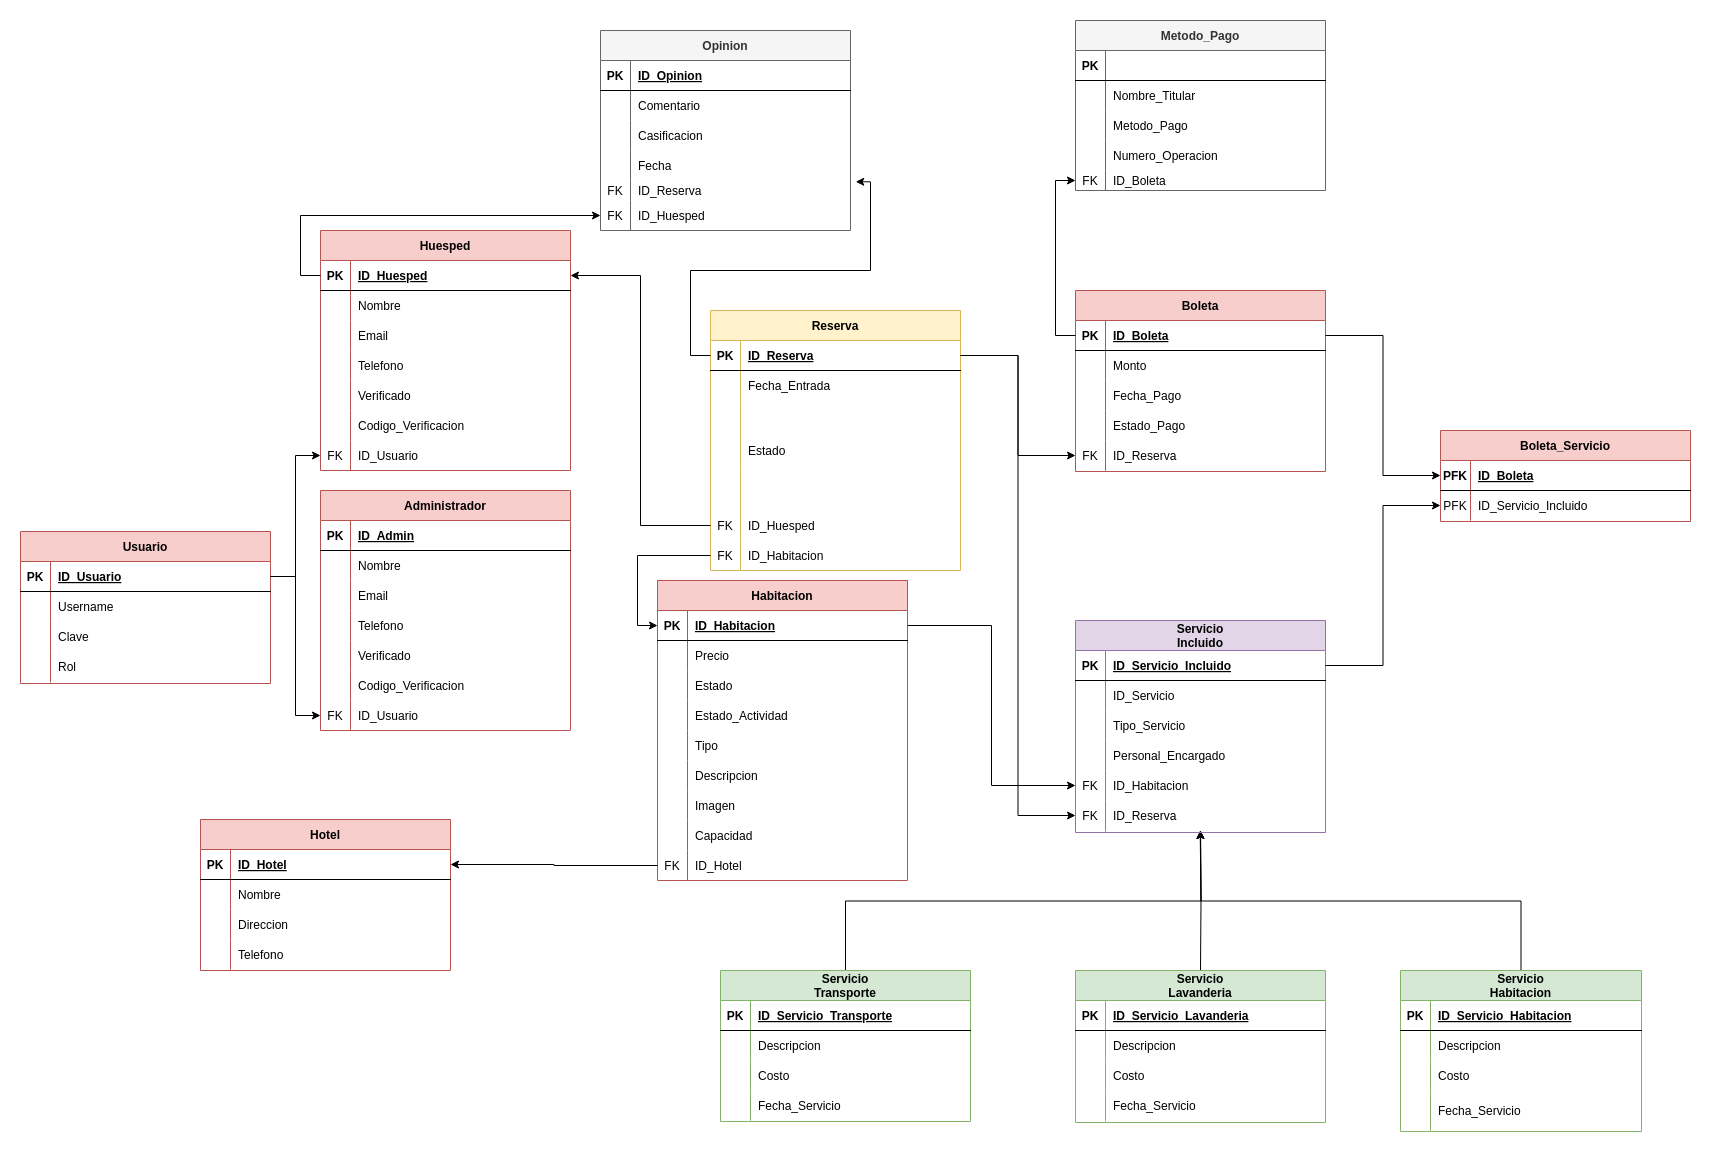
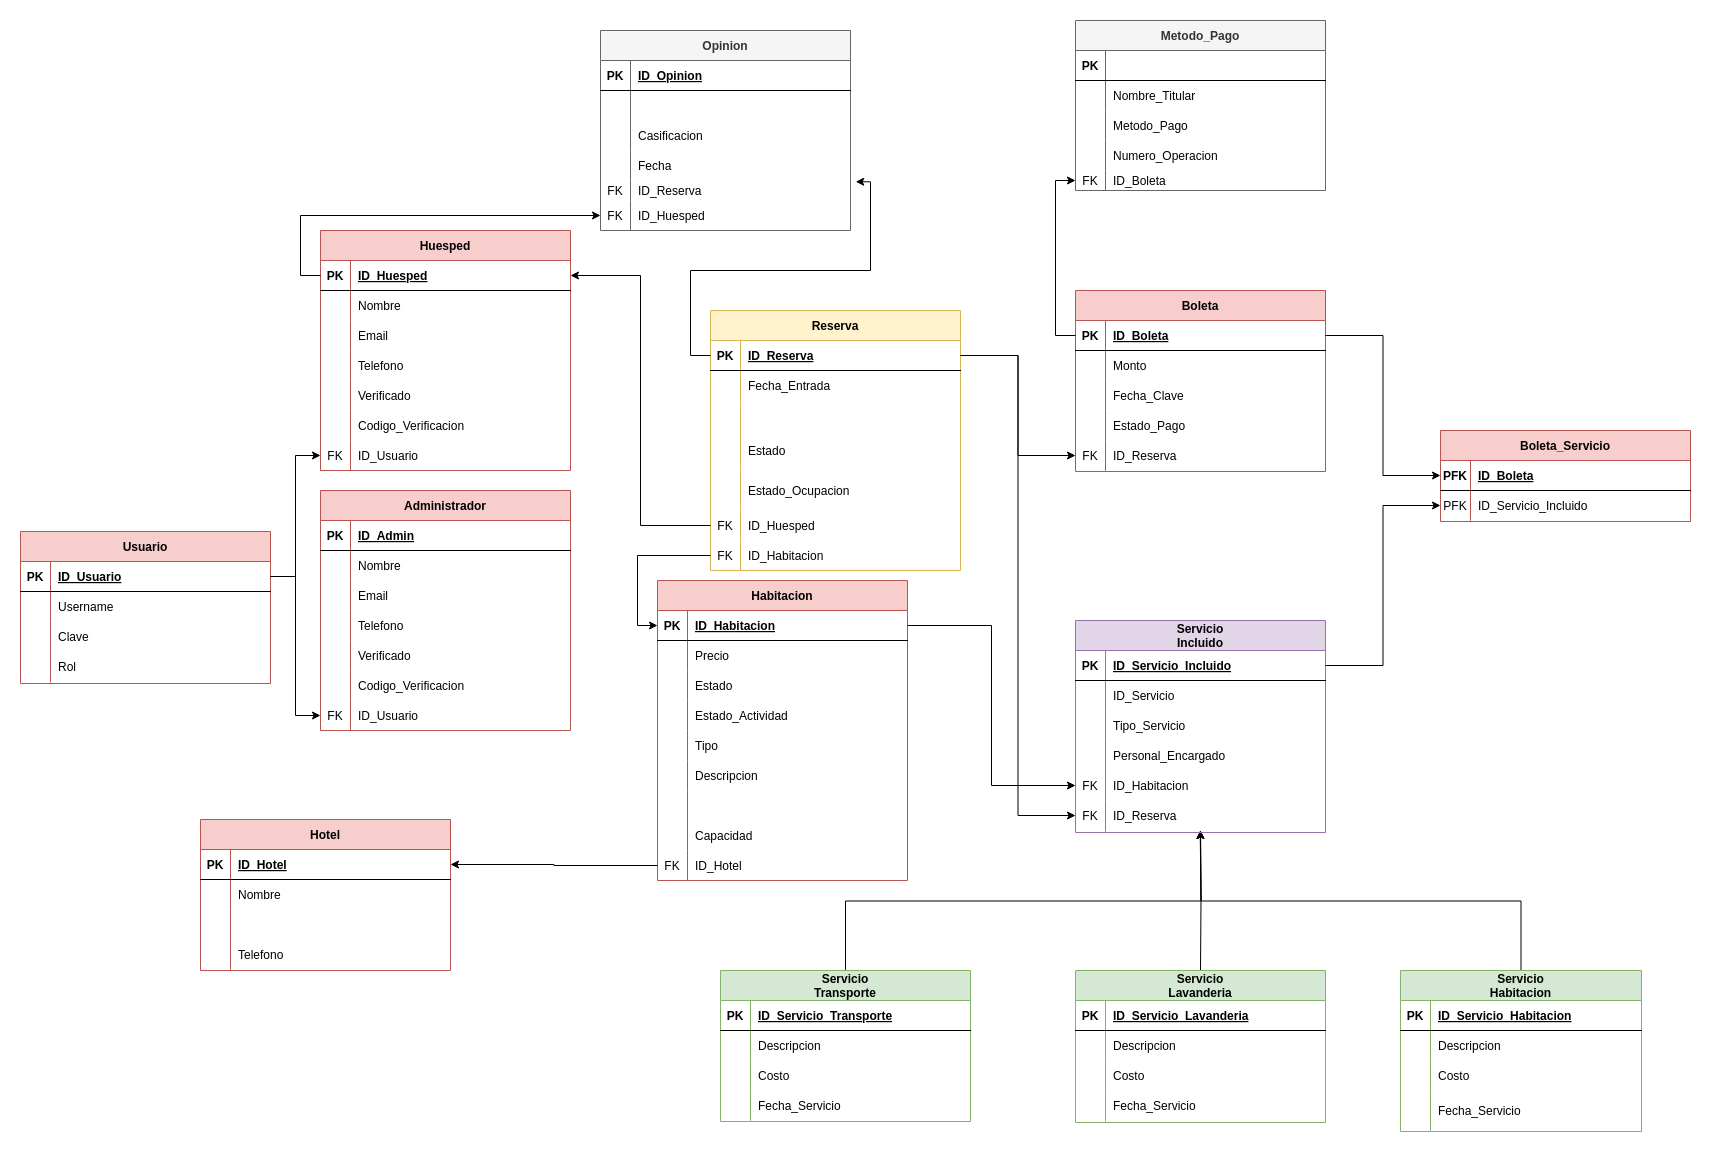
- <mxCell id="161" value="Comentario" style="shape=partialRectangle;overflow=hidden;connectable=0;fillColor=none;top=0;left=0;bottom=0;right=0;align=left;spacingLeft=6;" parent="159" vertex="1"><mxGeometry x="30" width="220" height="30" as="geometry"><mxRectangle width="220" height="30" as="alternateBounds" /></mxGeometry></mxCell>
- <mxCell id="32" value="Fecha_Pago" style="shape=partialRectangle;overflow=hidden;connectable=0;fillColor=none;top=0;left=0;bottom=0;right=0;align=left;spacingLeft=6;" parent="30" vertex="1"><mxGeometry x="30" width="220" height="30" as="geometry"><mxRectangle width="220" height="30" as="alternateBounds" /></mxGeometry></mxCell>
+ <mxCell id="32" value="Fecha_Clave" style="shape=partialRectangle;overflow=hidden;connectable=0;fillColor=none;top=0;left=0;bottom=0;right=0;align=left;spacingLeft=6;" parent="30" vertex="1"><mxGeometry x="30" width="220" height="30" as="geometry"><mxRectangle width="220" height="30" as="alternateBounds" /></mxGeometry></mxCell>
+ <mxCell id="16" value="Estado_Ocupacion" style="shape=partialRectangle;overflow=hidden;connectable=0;fillColor=none;top=0;left=0;bottom=0;right=0;align=left;spacingLeft=6;" parent="14" vertex="1"><mxGeometry x="30" width="220" height="40" as="geometry"><mxRectangle width="220" height="40" as="alternateBounds" /></mxGeometry></mxCell>
- <mxCell id="63" value="Imagen" style="shape=partialRectangle;overflow=hidden;connectable=0;fillColor=none;top=0;left=0;bottom=0;right=0;align=left;spacingLeft=6;" parent="61" vertex="1"><mxGeometry x="30" width="220" height="30" as="geometry"><mxRectangle width="220" height="30" as="alternateBounds" /></mxGeometry></mxCell>
- <mxCell id="79" value="Direccion" style="shape=partialRectangle;overflow=hidden;connectable=0;fillColor=none;top=0;left=0;bottom=0;right=0;align=left;spacingLeft=6;" parent="77" vertex="1"><mxGeometry x="30" width="220" height="30" as="geometry"><mxRectangle width="220" height="30" as="alternateBounds" /></mxGeometry></mxCell>
